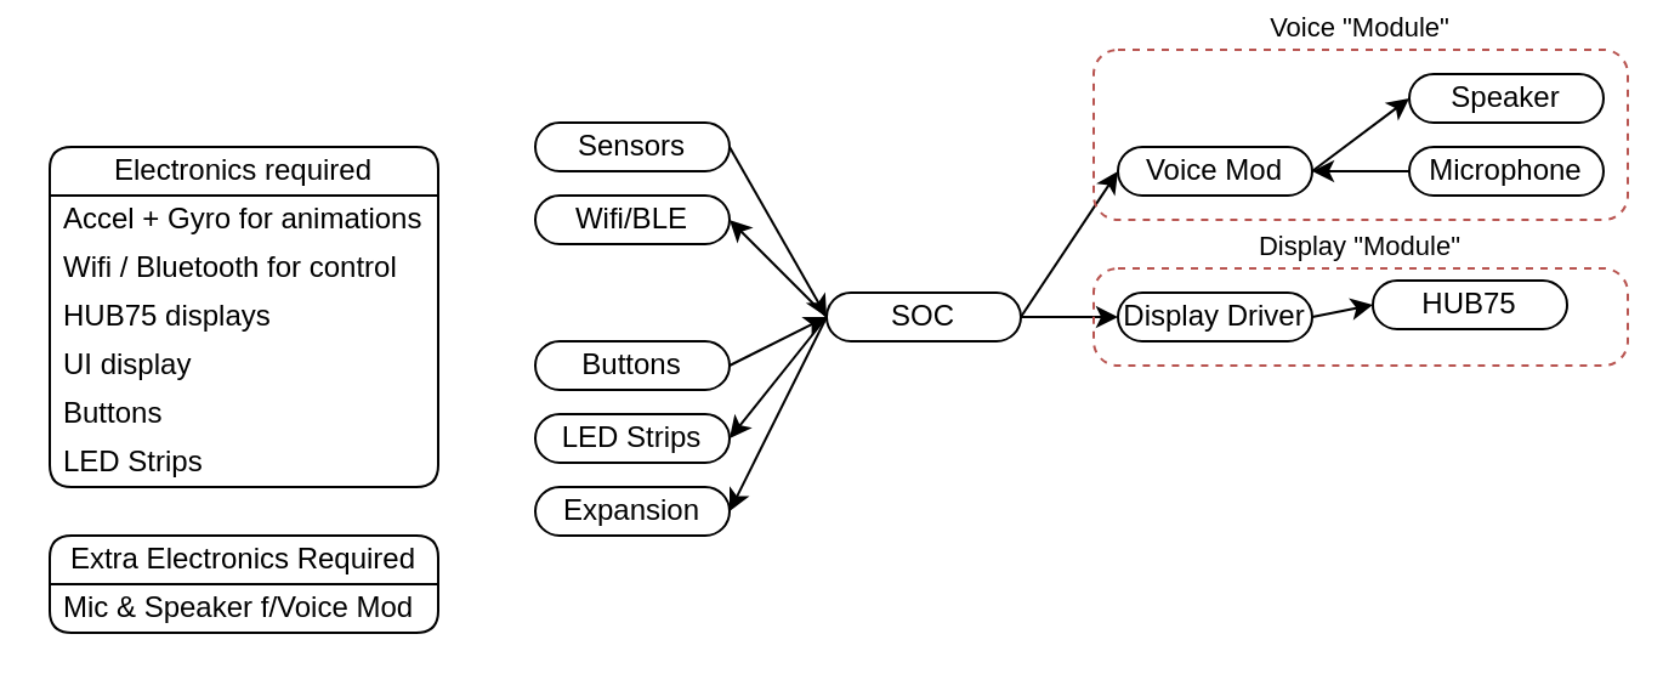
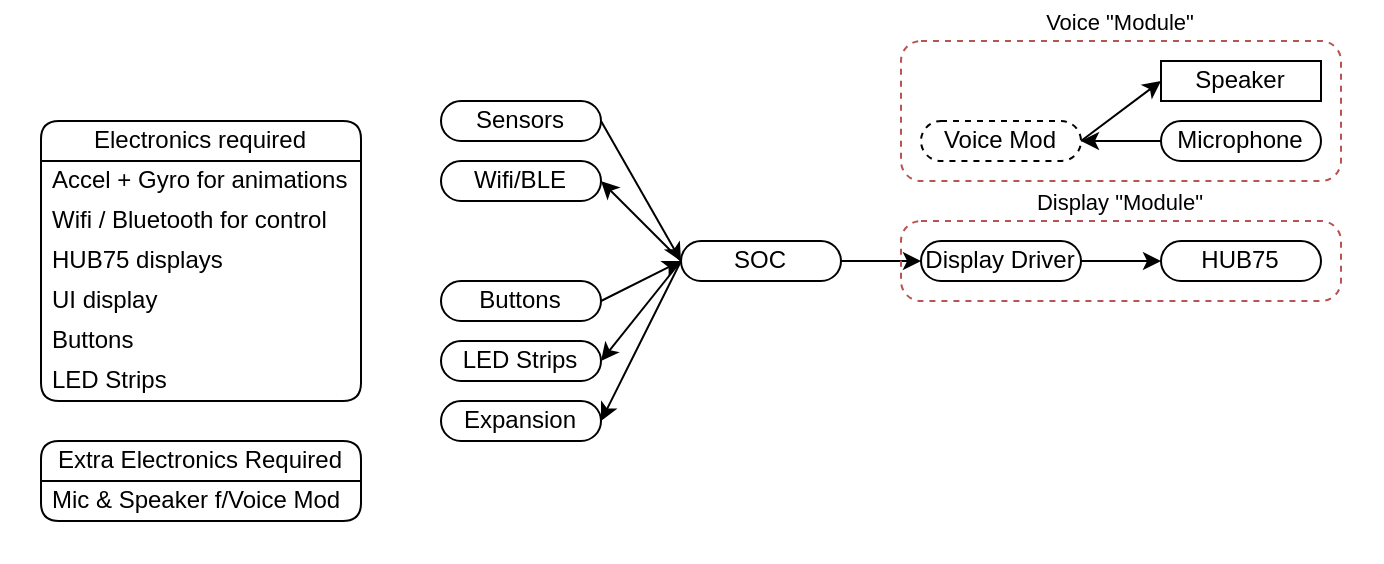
- <mxCell id="20" value="Speaker" style="rounded=1;whiteSpace=wrap;html=1;absoluteArcSize=1;points=[[0,0.5,0,0,0],[1,0.5,0,0,0]];" vertex="1" parent="18"><mxGeometry x="130" y="10" width="80" height="20" as="geometry" /></mxCell>
+ <mxCell id="20" value="Speaker" style="whiteSpace=wrap;html=1;absoluteArcSize=1;points=[[0,0.5,0,0,0],[1,0.5,0,0,0]];rounded=0;" vertex="1" parent="18"><mxGeometry x="130" y="10" width="80" height="20" as="geometry" /></mxCell>
- <mxCell id="19" value="Voice Mod" style="rounded=1;whiteSpace=wrap;html=1;absoluteArcSize=1;points=[[0,0.5,0,0,0],[1,0.5,0,0,0]];" vertex="1" parent="18"><mxGeometry x="10" y="40" width="80" height="20" as="geometry" /></mxCell>
+ <mxCell id="19" value="Voice Mod" style="rounded=1;whiteSpace=wrap;html=1;absoluteArcSize=1;points=[[0,0.5,0,0,0],[1,0.5,0,0,0]];dashed=1;" vertex="1" parent="18"><mxGeometry x="10" y="40" width="80" height="20" as="geometry" /></mxCell>
- <mxCell id="14" style="rounded=0;orthogonalLoop=1;jettySize=auto;html=1;exitX=1;exitY=0.5;exitDx=0;exitDy=0;exitPerimeter=0;entryX=0;entryY=0.5;entryDx=0;entryDy=0;entryPerimeter=0;" edge="1" parent="1" source="12" target="19"><mxGeometry relative="1" as="geometry" /></mxCell>
- <mxCell id="26" value="HUB75" style="rounded=1;whiteSpace=wrap;html=1;absoluteArcSize=1;points=[[0,0.5,0,0,0],[1,0.5,0,0,0]];" vertex="1" parent="24"><mxGeometry x="115" y="5" width="80" height="20" as="geometry" /></mxCell>
+ <mxCell id="26" value="HUB75" style="rounded=1;whiteSpace=wrap;html=1;absoluteArcSize=1;points=[[0,0.5,0,0,0],[1,0.5,0,0,0]];" vertex="1" parent="24"><mxGeometry x="130" y="10" width="80" height="20" as="geometry" /></mxCell>
